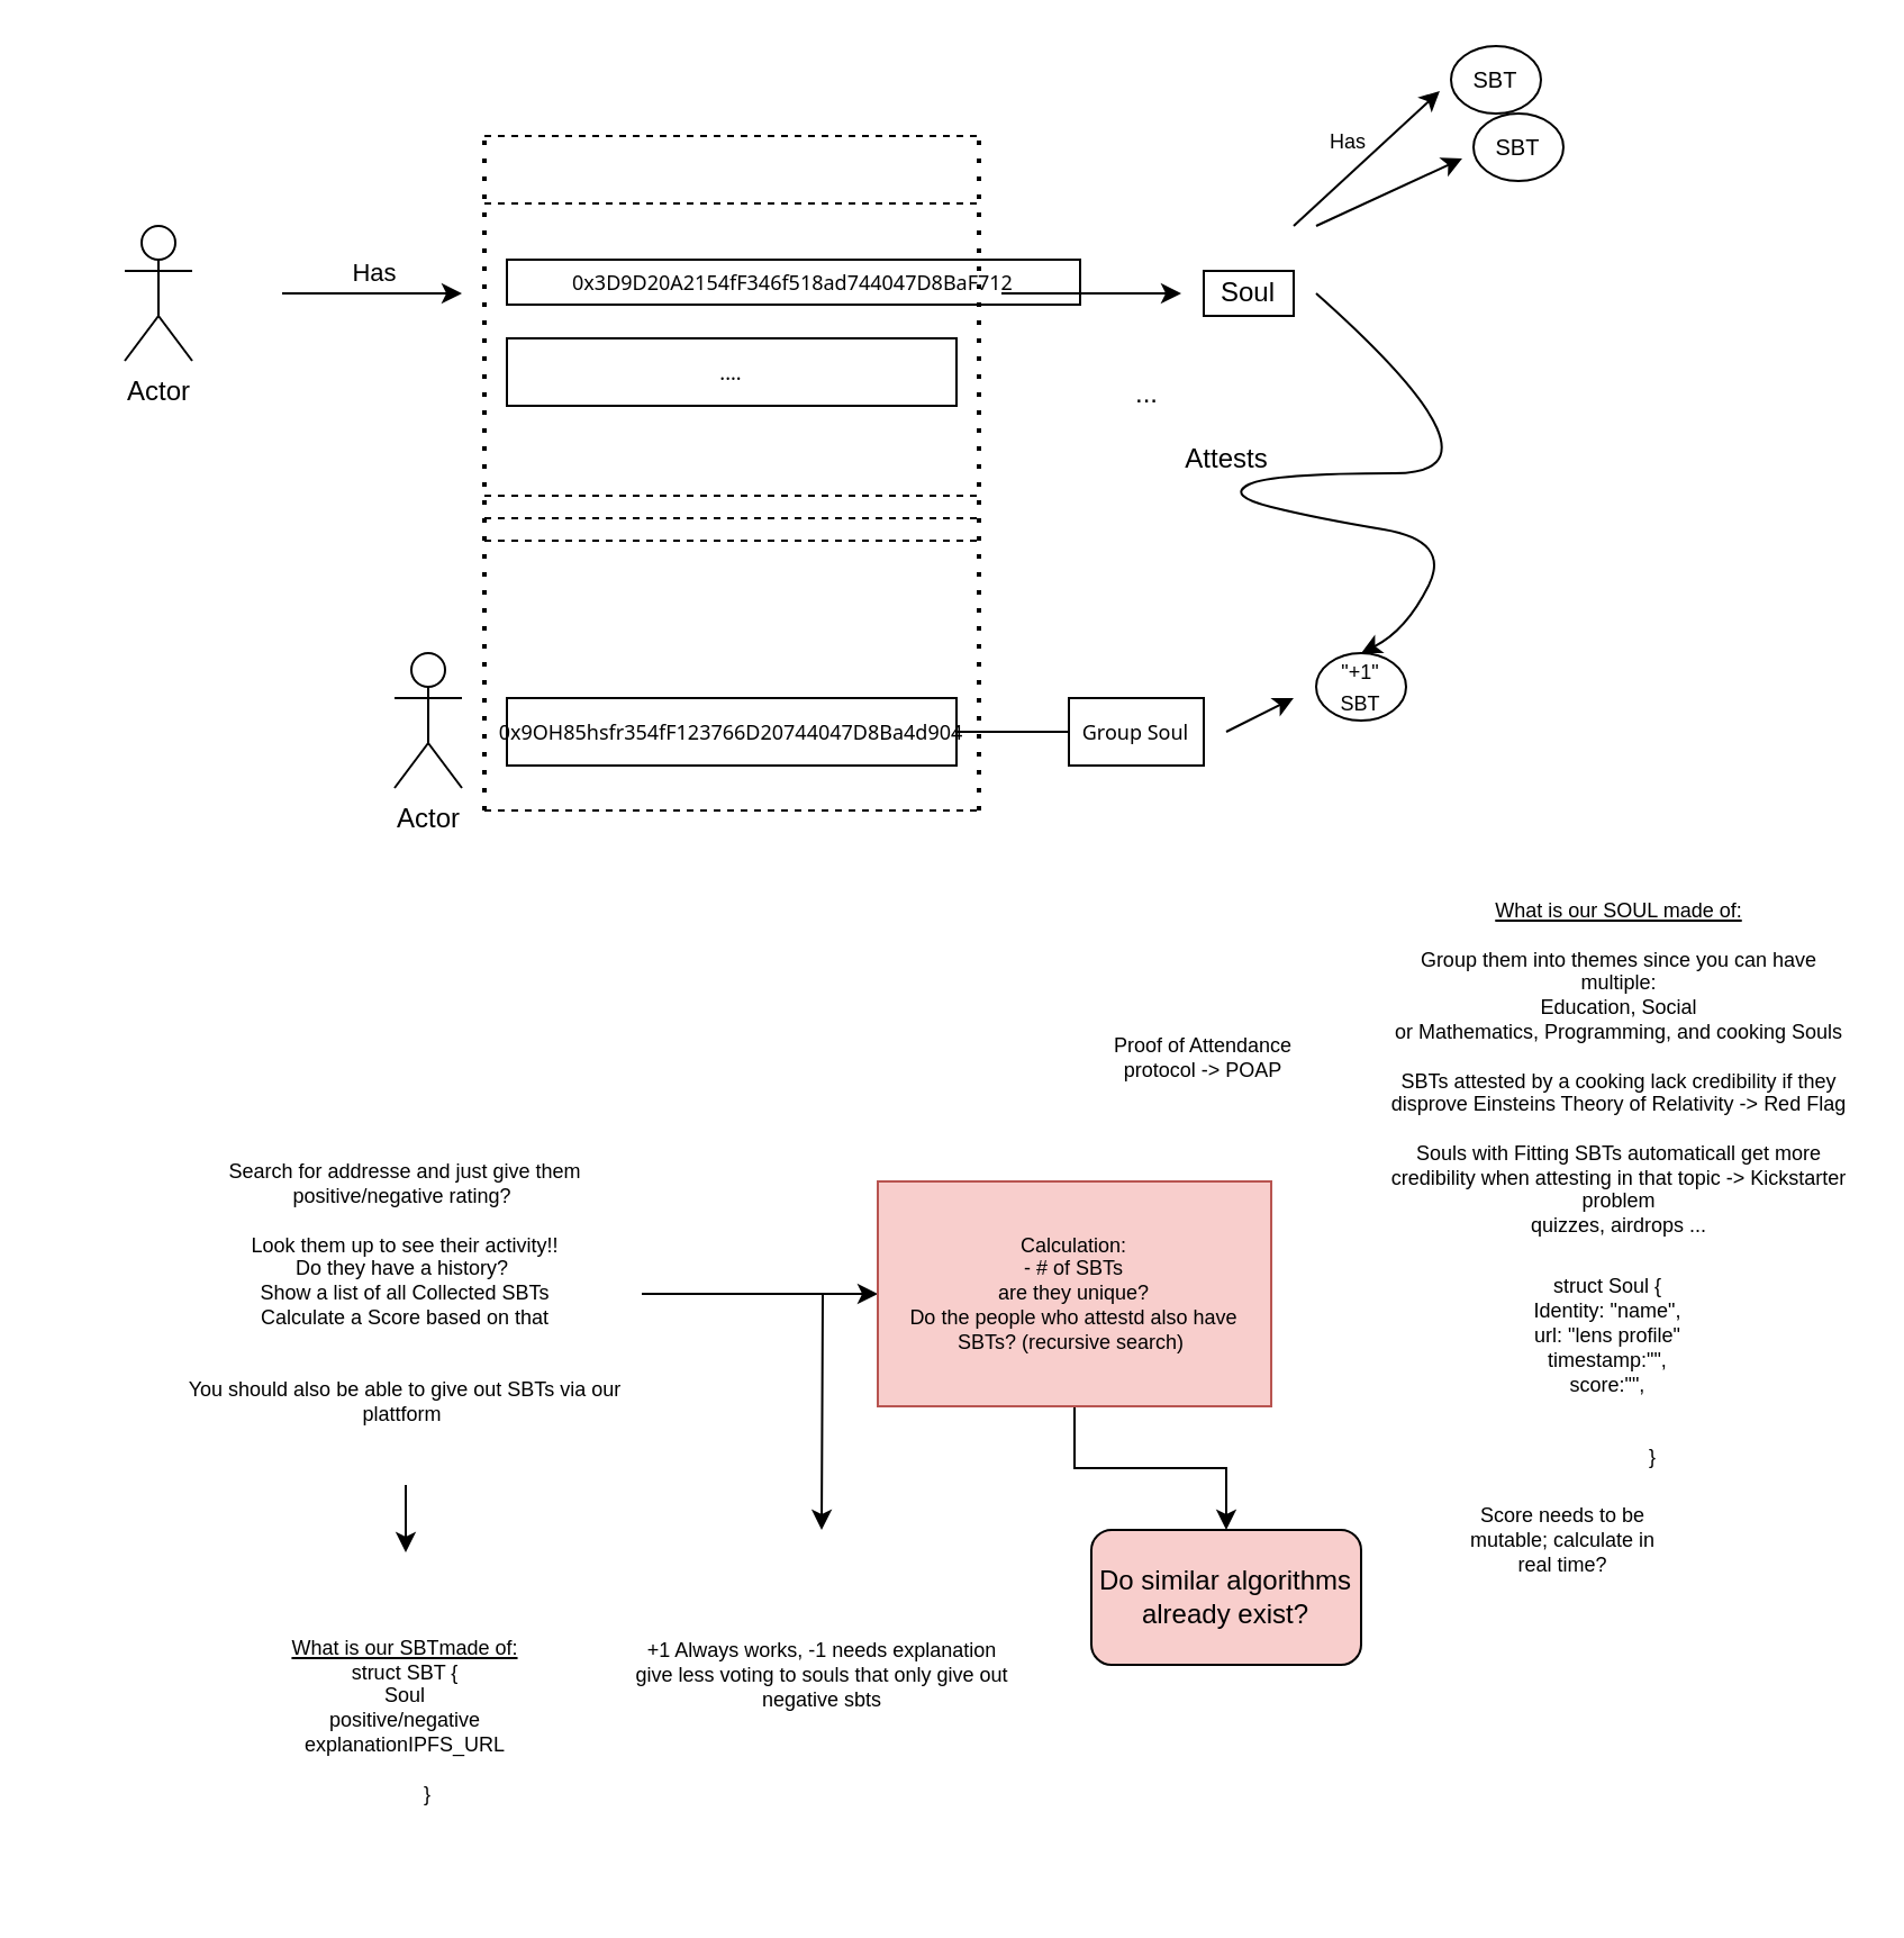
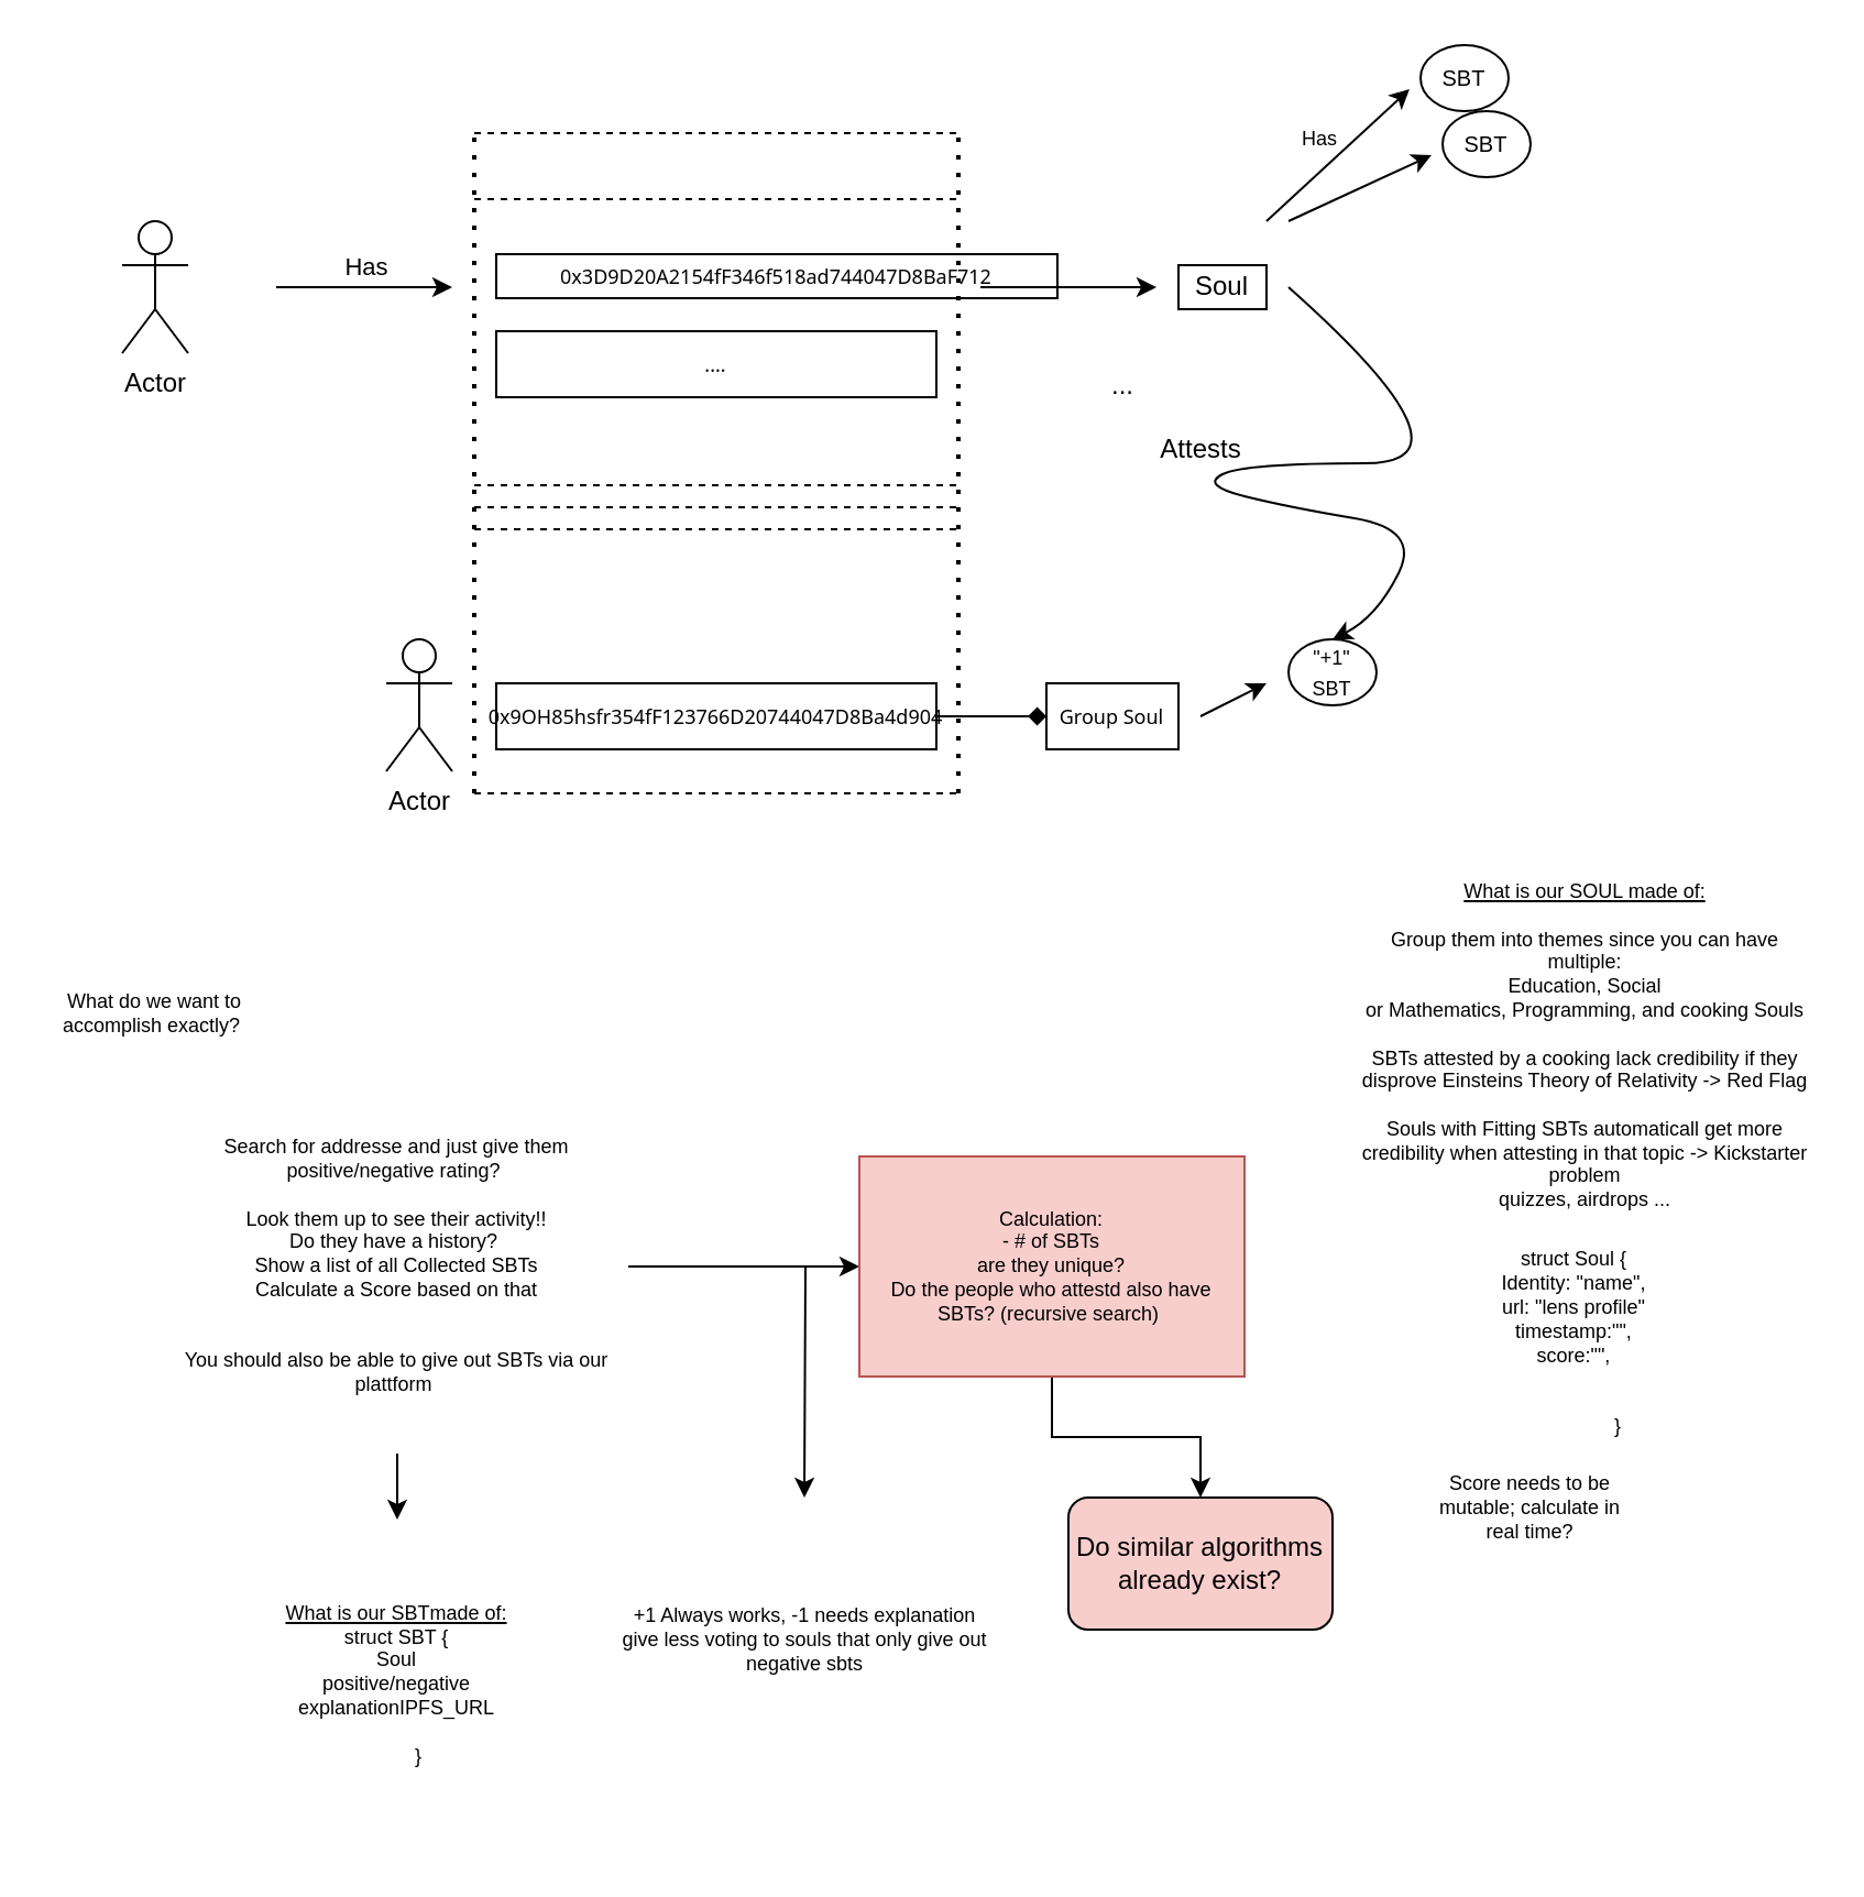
- <mxCell id="23" value="" style="endArrow=none;html=1;rounded=0;fontSize=11;fontColor=#000000;entryX=0;entryY=0.5;entryDx=0;entryDy=0;exitX=1;exitY=0.5;exitDx=0;exitDy=0;" parent="1" source="16" target="17" edge="1"><mxGeometry width="50" height="50" relative="1" as="geometry"><mxPoint x="435" y="330" as="sourcePoint" /><mxPoint x="465" y="330" as="targetPoint" /></mxGeometry></mxCell>
+ <mxCell id="23" value="" style="endArrow=diamond;html=1;rounded=0;fontSize=11;fontColor=#000000;entryX=0;entryY=0.5;entryDx=0;entryDy=0;exitX=1;exitY=0.5;exitDx=0;exitDy=0;" parent="1" source="16" target="17" edge="1"><mxGeometry width="50" height="50" relative="1" as="geometry"><mxPoint x="435" y="330" as="sourcePoint" /><mxPoint x="465" y="330" as="targetPoint" /></mxGeometry></mxCell>
+ <mxCell id="31" value="What do we want to accomplish exactly?&amp;nbsp;" style="text;html=1;strokeColor=none;fillColor=none;align=center;verticalAlign=middle;whiteSpace=wrap;rounded=0;fontSize=9;fontColor=#000000;" parent="1" vertex="1"><mxGeometry x="20" y="440" width="100" height="40" as="geometry" /></mxCell>
- <mxCell id="42" value="Proof of Attendance protocol -&amp;gt; POAP" style="text;html=1;strokeColor=none;fillColor=none;align=center;verticalAlign=middle;whiteSpace=wrap;rounded=0;fontSize=9;fontColor=#000000;" vertex="1" parent="1"><mxGeometry x="485" y="450" width="100" height="40" as="geometry" /></mxCell>
